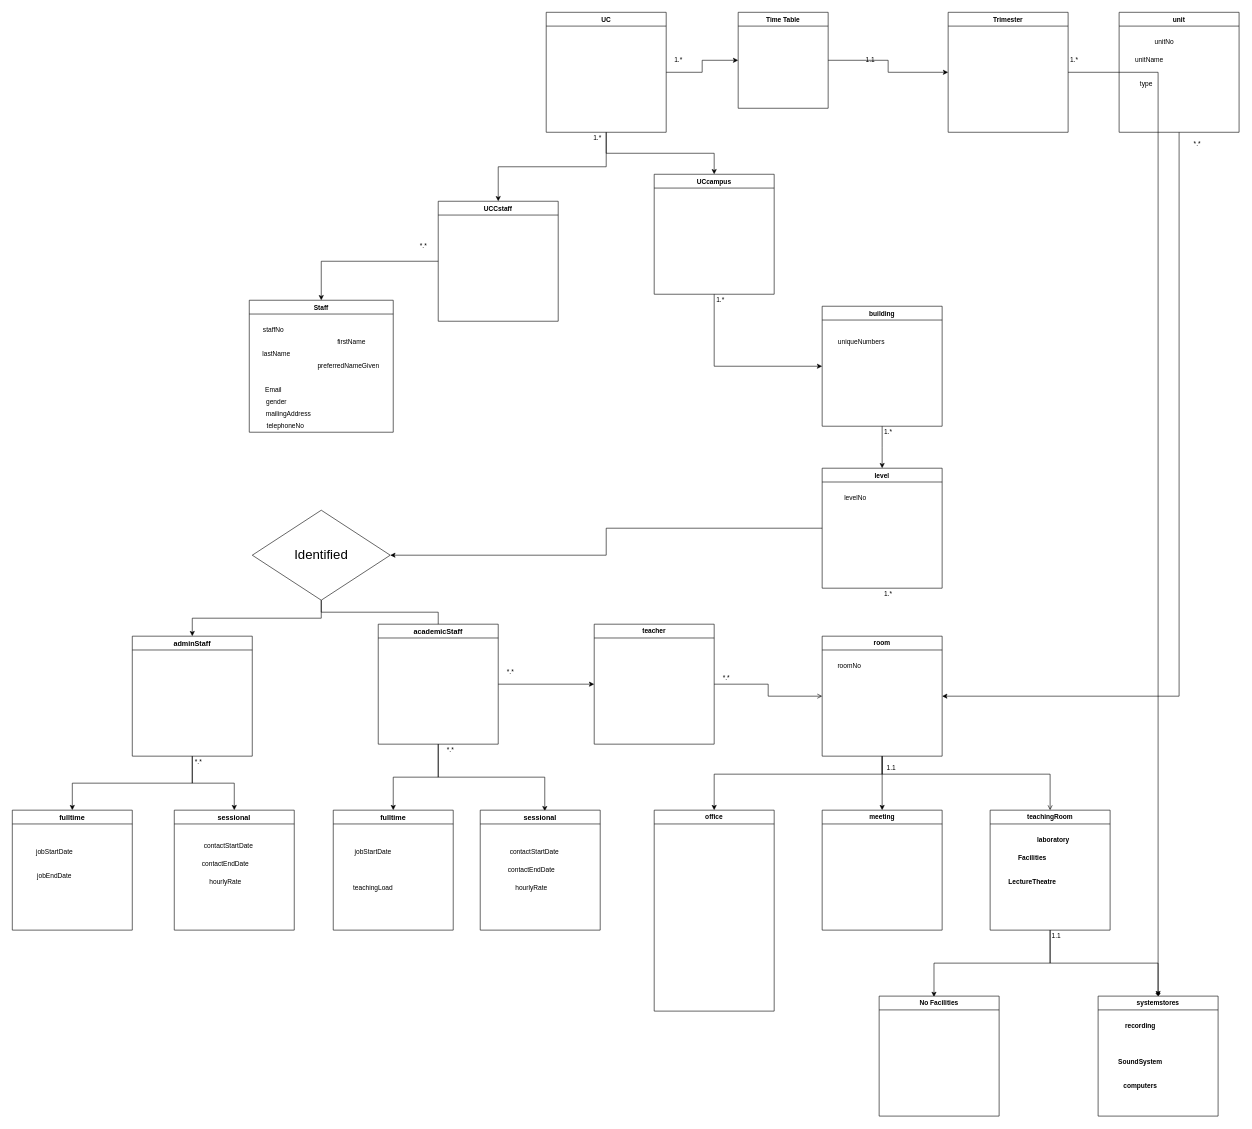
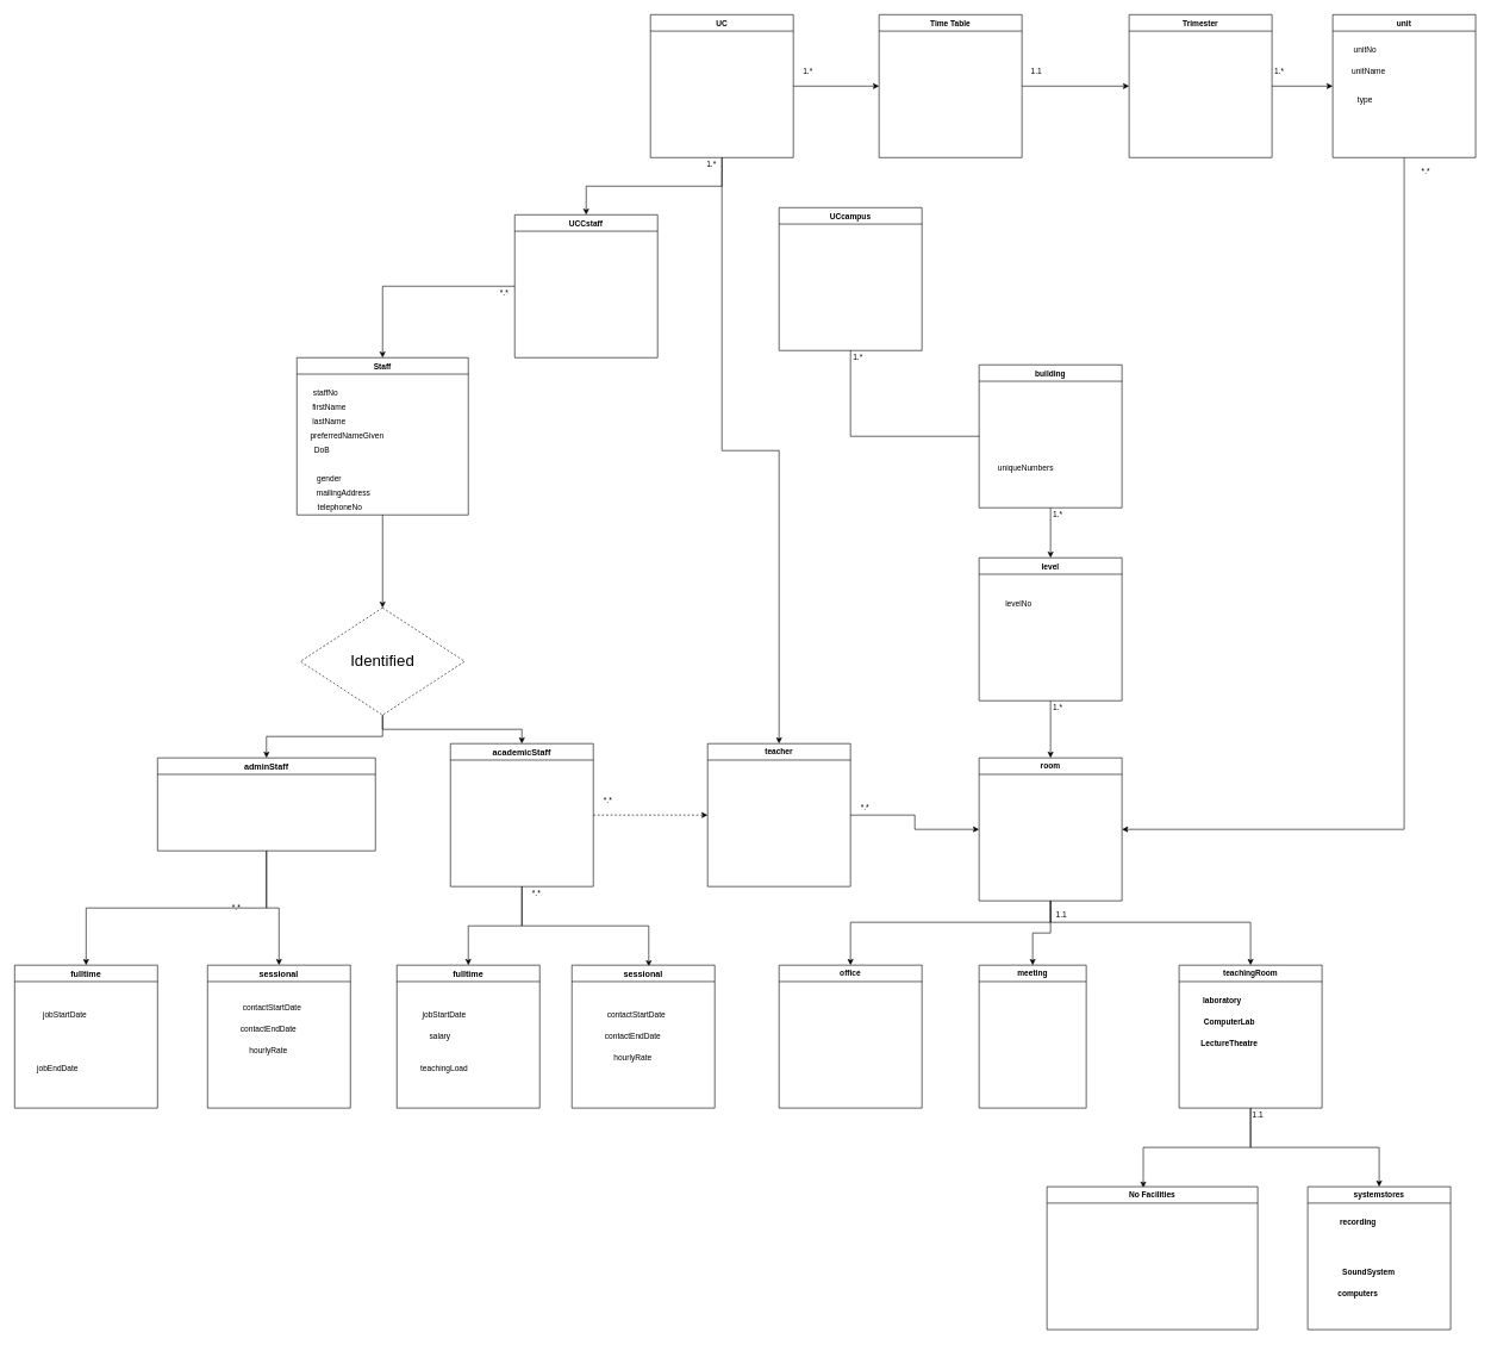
- <mxCell id="81" value="unitNo" style="text;html=1;align=center;verticalAlign=middle;resizable=0;points=[];autosize=1;strokeColor=none;fillColor=none;fontSize=11;" vertex="1" parent="80"><mxGeometry x="50" y="39.997" width="50" height="20" as="geometry" /></mxCell>
+ <mxCell id="81" value="unitNo" style="text;html=1;align=center;verticalAlign=middle;resizable=0;points=[];autosize=1;strokeColor=none;fillColor=none;fontSize=11;" vertex="1" parent="80"><mxGeometry x="20" y="39.997" width="50" height="20" as="geometry" /></mxCell>
- <mxCell id="76" value="Time Table" style="swimlane;fontSize=11;" vertex="1" parent="1"><mxGeometry x="1230" y="20" width="150" height="160" as="geometry" /></mxCell>
+ <mxCell id="76" value="Time Table" style="swimlane;fontSize=11;" vertex="1" parent="1"><mxGeometry x="1230" y="20" width="200" height="200" as="geometry" /></mxCell>
- <mxCell id="77" style="edgeStyle=orthogonalEdgeStyle;rounded=0;orthogonalLoop=1;jettySize=auto;html=1;exitX=1;exitY=0.5;exitDx=0;exitDy=0;fontSize=11;" edge="1" parent="1" source="78" target="57"><mxGeometry relative="1" as="geometry"><mxPoint x="1860" y="120.333" as="targetPoint" /></mxGeometry></mxCell>
+ <mxCell id="77" style="edgeStyle=orthogonalEdgeStyle;rounded=0;orthogonalLoop=1;jettySize=auto;html=1;exitX=1;exitY=0.5;exitDx=0;exitDy=0;fontSize=11;" edge="1" parent="1" source="78" target="80"><mxGeometry relative="1" as="geometry"><mxPoint x="1860" y="120.333" as="targetPoint" /></mxGeometry></mxCell>
- <mxCell id="64" style="edgeStyle=orthogonalEdgeStyle;rounded=0;orthogonalLoop=1;jettySize=auto;html=1;fontSize=11;" edge="1" parent="1" source="66" target="70"><mxGeometry relative="1" as="geometry" /></mxCell>
+ <mxCell id="64" style="edgeStyle=orthogonalEdgeStyle;rounded=0;orthogonalLoop=1;jettySize=auto;html=1;fontSize=11;" edge="1" parent="1" source="66" target="85"><mxGeometry relative="1" as="geometry" /></mxCell>
- <mxCell id="68" value="UCCstaff" style="swimlane;fontSize=11;" vertex="1" parent="1"><mxGeometry x="730" y="335" width="200" height="200" as="geometry" /></mxCell>
+ <mxCell id="68" value="UCCstaff" style="swimlane;fontSize=11;" vertex="1" parent="1"><mxGeometry x="720" y="300" width="200" height="200" as="geometry" /></mxCell>
- <mxCell id="29" value="firstName" style="text;html=1;align=center;verticalAlign=middle;resizable=0;points=[];autosize=1;strokeColor=none;fillColor=none;fontSize=11;" vertex="1" parent="27"><mxGeometry x="140" y="60" width="60" height="20" as="geometry" /></mxCell>
+ <mxCell id="29" value="firstName" style="text;html=1;align=center;verticalAlign=middle;resizable=0;points=[];autosize=1;strokeColor=none;fillColor=none;fontSize=11;" vertex="1" parent="27"><mxGeometry x="15" y="60" width="60" height="20" as="geometry" /></mxCell>
- <mxCell id="40" value="uniqueNumbers" style="text;html=1;align=center;verticalAlign=middle;resizable=0;points=[];autosize=1;strokeColor=none;fillColor=none;fontSize=11;" vertex="1" parent="39"><mxGeometry x="20" y="50" width="90" height="20" as="geometry" /></mxCell>
+ <mxCell id="40" value="uniqueNumbers" style="text;html=1;align=center;verticalAlign=middle;resizable=0;points=[];autosize=1;strokeColor=none;fillColor=none;fontSize=11;" vertex="1" parent="39"><mxGeometry x="20" y="135" width="90" height="20" as="geometry" /></mxCell>
- <mxCell id="31" value="preferredNameGiven" style="text;html=1;align=center;verticalAlign=middle;resizable=0;points=[];autosize=1;strokeColor=none;fillColor=none;fontSize=11;" vertex="1" parent="27"><mxGeometry x="105" y="100" width="120" height="20" as="geometry" /></mxCell>
+ <mxCell id="31" value="preferredNameGiven" style="text;html=1;align=center;verticalAlign=middle;resizable=0;points=[];autosize=1;strokeColor=none;fillColor=none;fontSize=11;" vertex="1" parent="27"><mxGeometry x="10" y="100" width="120" height="20" as="geometry" /></mxCell>
- <mxCell id="69" style="edgeStyle=orthogonalEdgeStyle;rounded=0;orthogonalLoop=1;jettySize=auto;html=1;exitX=0.5;exitY=1;exitDx=0;exitDy=0;entryX=0;entryY=0.5;entryDx=0;entryDy=0;fontSize=11;" edge="1" parent="1" source="70" target="39"><mxGeometry relative="1" as="geometry" /></mxCell>
+ <mxCell id="69" style="edgeStyle=orthogonalEdgeStyle;rounded=0;orthogonalLoop=1;jettySize=auto;html=1;exitX=0.5;exitY=1;exitDx=0;exitDy=0;entryX=0;entryY=0.5;entryDx=0;entryDy=0;fontSize=11;endArrow=none;" edge="1" parent="1" source="70" target="39"><mxGeometry relative="1" as="geometry" /></mxCell>
+ <mxCell id="32" value="DoB" style="text;html=1;align=center;verticalAlign=middle;resizable=0;points=[];autosize=1;strokeColor=none;fillColor=none;fontSize=11;" vertex="1" parent="27"><mxGeometry x="15" y="120" width="40" height="20" as="geometry" /></mxCell>
- <mxCell id="33" value="Email" style="text;html=1;align=center;verticalAlign=middle;resizable=0;points=[];autosize=1;strokeColor=none;fillColor=none;fontSize=11;" vertex="1" parent="27"><mxGeometry x="20" y="140" width="40" height="20" as="geometry" /></mxCell>
- <mxCell id="43" value="levelNo" style="text;html=1;align=center;verticalAlign=middle;resizable=0;points=[];autosize=1;strokeColor=none;fillColor=none;fontSize=11;" vertex="1" parent="42"><mxGeometry x="30" y="40" width="50" height="20" as="geometry" /></mxCell>
+ <mxCell id="43" value="levelNo" style="text;html=1;align=center;verticalAlign=middle;resizable=0;points=[];autosize=1;strokeColor=none;fillColor=none;fontSize=11;" vertex="1" parent="42"><mxGeometry x="30" y="55" width="50" height="20" as="geometry" /></mxCell>
+ <mxCell id="26" style="edgeStyle=orthogonalEdgeStyle;rounded=0;orthogonalLoop=1;jettySize=auto;html=1;fontSize=11;" edge="1" parent="1" source="27" target="25"><mxGeometry relative="1" as="geometry" /></mxCell>
- <mxCell id="41" style="edgeStyle=orthogonalEdgeStyle;rounded=0;orthogonalLoop=1;jettySize=auto;html=1;fontSize=11;" edge="1" parent="1" source="42" target="25"><mxGeometry relative="1" as="geometry" /></mxCell>
+ <mxCell id="41" style="edgeStyle=orthogonalEdgeStyle;rounded=0;orthogonalLoop=1;jettySize=auto;html=1;entryX=0.5;entryY=0;entryDx=0;entryDy=0;fontSize=11;" edge="1" parent="1" source="42" target="47"><mxGeometry relative="1" as="geometry" /></mxCell>
- <mxCell id="25" value="Identified" style="rhombus;whiteSpace=wrap;html=1;fontSize=22;" vertex="1" parent="1"><mxGeometry x="420" y="850" width="230" height="150" as="geometry" /></mxCell>
+ <mxCell id="25" value="Identified" style="rhombus;whiteSpace=wrap;html=1;fontSize=22;dashed=1;" vertex="1" parent="1"><mxGeometry x="420" y="850" width="230" height="150" as="geometry" /></mxCell>
- <mxCell id="24" style="edgeStyle=orthogonalEdgeStyle;rounded=0;orthogonalLoop=1;jettySize=auto;html=1;entryX=0.5;entryY=0;entryDx=0;entryDy=0;fontSize=11;endArrow=none;" edge="1" parent="1" source="25" target="5"><mxGeometry relative="1" as="geometry" /></mxCell>
+ <mxCell id="24" style="edgeStyle=orthogonalEdgeStyle;rounded=0;orthogonalLoop=1;jettySize=auto;html=1;entryX=0.5;entryY=0;entryDx=0;entryDy=0;fontSize=11;" edge="1" parent="1" source="25" target="5"><mxGeometry relative="1" as="geometry" /></mxCell>
- <mxCell id="48" value="roomNo" style="text;html=1;align=center;verticalAlign=middle;resizable=0;points=[];autosize=1;strokeColor=none;fillColor=none;fontSize=11;" vertex="1" parent="47"><mxGeometry x="20" y="40" width="50" height="20" as="geometry" /></mxCell>
- <mxCell id="4" style="edgeStyle=orthogonalEdgeStyle;rounded=0;orthogonalLoop=1;jettySize=auto;html=1;exitX=1;exitY=0.5;exitDx=0;exitDy=0;fontSize=11;" edge="1" parent="1" source="5" target="85"><mxGeometry relative="1" as="geometry"><mxPoint x="960" y="1140" as="targetPoint" /></mxGeometry></mxCell>
+ <mxCell id="4" style="edgeStyle=orthogonalEdgeStyle;rounded=0;orthogonalLoop=1;jettySize=auto;html=1;exitX=1;exitY=0.5;exitDx=0;exitDy=0;fontSize=11;dashed=1;" edge="1" parent="1" source="5" target="85"><mxGeometry relative="1" as="geometry"><mxPoint x="960" y="1140" as="targetPoint" /></mxGeometry></mxCell>
- <mxCell id="8" value="adminStaff" style="swimlane;" vertex="1" parent="1"><mxGeometry x="220" y="1060" width="200" height="200" as="geometry" /></mxCell>
+ <mxCell id="8" value="adminStaff" style="swimlane;" vertex="1" parent="1"><mxGeometry x="220" y="1060" width="305" height="130" as="geometry" /></mxCell>
- <mxCell id="84" style="edgeStyle=orthogonalEdgeStyle;rounded=0;orthogonalLoop=1;jettySize=auto;html=1;exitX=1;exitY=0.5;exitDx=0;exitDy=0;entryX=0;entryY=0.5;entryDx=0;entryDy=0;fontSize=11;endArrow=open;" edge="1" parent="1" source="85" target="47"><mxGeometry relative="1" as="geometry" /></mxCell>
+ <mxCell id="84" style="edgeStyle=orthogonalEdgeStyle;rounded=0;orthogonalLoop=1;jettySize=auto;html=1;exitX=1;exitY=0.5;exitDx=0;exitDy=0;entryX=0;entryY=0.5;entryDx=0;entryDy=0;fontSize=11;" edge="1" parent="1" source="85" target="47"><mxGeometry relative="1" as="geometry" /></mxCell>
- <mxCell id="46" style="edgeStyle=orthogonalEdgeStyle;rounded=0;orthogonalLoop=1;jettySize=auto;html=1;entryX=0.5;entryY=0;entryDx=0;entryDy=0;fontSize=11;endArrow=open;" edge="1" parent="1" source="47" target="51"><mxGeometry relative="1" as="geometry"><Array as="points"><mxPoint x="1470" y="1290" /><mxPoint x="1750" y="1290" /></Array></mxGeometry></mxCell>
+ <mxCell id="46" style="edgeStyle=orthogonalEdgeStyle;rounded=0;orthogonalLoop=1;jettySize=auto;html=1;entryX=0.5;entryY=0;entryDx=0;entryDy=0;fontSize=11;" edge="1" parent="1" source="47" target="51"><mxGeometry relative="1" as="geometry"><Array as="points"><mxPoint x="1470" y="1290" /><mxPoint x="1750" y="1290" /></Array></mxGeometry></mxCell>
- <mxCell id="54" value="&lt;span style=&quot;font-weight: 700&quot;&gt;laboratory&lt;/span&gt;" style="text;html=1;align=center;verticalAlign=middle;resizable=0;points=[];autosize=1;strokeColor=none;fillColor=none;fontSize=11;" vertex="1" parent="51"><mxGeometry x="70" y="40" width="70" height="20" as="geometry" /></mxCell>
+ <mxCell id="54" value="&lt;span style=&quot;font-weight: 700&quot;&gt;laboratory&lt;/span&gt;" style="text;html=1;align=center;verticalAlign=middle;resizable=0;points=[];autosize=1;strokeColor=none;fillColor=none;fontSize=11;" vertex="1" parent="51"><mxGeometry x="25" y="40" width="70" height="20" as="geometry" /></mxCell>
- <mxCell id="52" value="&lt;span style=&quot;font-weight: 700&quot;&gt;Facilities&lt;/span&gt;" style="text;html=1;align=center;verticalAlign=middle;resizable=0;points=[];autosize=1;strokeColor=none;fillColor=none;fontSize=11;" vertex="1" parent="51"><mxGeometry x="25" y="70" width="90" height="20" as="geometry" /></mxCell>
+ <mxCell id="52" value="&lt;span style=&quot;font-weight: 700&quot;&gt;ComputerLab&lt;/span&gt;" style="text;html=1;align=center;verticalAlign=middle;resizable=0;points=[];autosize=1;strokeColor=none;fillColor=none;fontSize=11;" vertex="1" parent="51"><mxGeometry x="25" y="70" width="90" height="20" as="geometry" /></mxCell>
+ <mxCell id="21" value="salary" style="text;html=1;align=center;verticalAlign=middle;resizable=0;points=[];autosize=1;strokeColor=none;fillColor=none;fontSize=11;" vertex="1" parent="19"><mxGeometry x="35" y="90" width="50" height="20" as="geometry" /></mxCell>
- <mxCell id="55" value="meeting" style="swimlane;fontSize=11;" vertex="1" parent="1"><mxGeometry x="1370" y="1350" width="200" height="200" as="geometry" /></mxCell>
+ <mxCell id="55" value="meeting" style="swimlane;fontSize=11;" vertex="1" parent="1"><mxGeometry x="1370" y="1350" width="150" height="200" as="geometry" /></mxCell>
- <mxCell id="14" value="jobEndDate" style="text;html=1;align=center;verticalAlign=middle;resizable=0;points=[];autosize=1;strokeColor=none;fillColor=none;fontSize=11;" vertex="1" parent="13"><mxGeometry x="35" y="100" width="70" height="20" as="geometry" /></mxCell>
+ <mxCell id="14" value="jobEndDate" style="text;html=1;align=center;verticalAlign=middle;resizable=0;points=[];autosize=1;strokeColor=none;fillColor=none;fontSize=11;" vertex="1" parent="13"><mxGeometry x="25" y="135" width="70" height="20" as="geometry" /></mxCell>
- <mxCell id="53" value="&lt;span style=&quot;font-weight: 700&quot;&gt;LectureTheatre&lt;/span&gt;" style="text;html=1;align=center;verticalAlign=middle;resizable=0;points=[];autosize=1;strokeColor=none;fillColor=none;fontSize=11;" vertex="1" parent="51"><mxGeometry x="25" y="110" width="90" height="20" as="geometry" /></mxCell>
+ <mxCell id="53" value="&lt;span style=&quot;font-weight: 700&quot;&gt;LectureTheatre&lt;/span&gt;" style="text;html=1;align=center;verticalAlign=middle;resizable=0;points=[];autosize=1;strokeColor=none;fillColor=none;fontSize=11;" vertex="1" parent="51"><mxGeometry x="25" y="100" width="90" height="20" as="geometry" /></mxCell>
- <mxCell id="22" value="teachingLoad" style="text;html=1;align=center;verticalAlign=middle;resizable=0;points=[];autosize=1;strokeColor=none;fillColor=none;fontSize=11;" vertex="1" parent="19"><mxGeometry x="26" y="120" width="80" height="20" as="geometry" /></mxCell>
+ <mxCell id="22" value="teachingLoad" style="text;html=1;align=center;verticalAlign=middle;resizable=0;points=[];autosize=1;strokeColor=none;fillColor=none;fontSize=11;" vertex="1" parent="19"><mxGeometry x="26" y="135" width="80" height="20" as="geometry" /></mxCell>
- <mxCell id="56" value="office" style="swimlane;fontSize=11;" vertex="1" parent="1"><mxGeometry x="1090" y="1350" width="200" height="335" as="geometry" /></mxCell>
+ <mxCell id="56" value="office" style="swimlane;fontSize=11;" vertex="1" parent="1"><mxGeometry x="1090" y="1350" width="200" height="200" as="geometry" /></mxCell>
- <mxCell id="50" style="edgeStyle=orthogonalEdgeStyle;rounded=0;orthogonalLoop=1;jettySize=auto;html=1;fontSize=11;endArrow=diamond;" edge="1" parent="1" source="51" target="57"><mxGeometry relative="1" as="geometry" /></mxCell>
+ <mxCell id="50" style="edgeStyle=orthogonalEdgeStyle;rounded=0;orthogonalLoop=1;jettySize=auto;html=1;fontSize=11;" edge="1" parent="1" source="51" target="57"><mxGeometry relative="1" as="geometry" /></mxCell>
- <mxCell id="71" value="No Facilities" style="swimlane;fontSize=11;" vertex="1" parent="1"><mxGeometry x="1465" y="1660" width="200" height="200" as="geometry" /></mxCell>
+ <mxCell id="71" value="No Facilities" style="swimlane;fontSize=11;" vertex="1" parent="1"><mxGeometry x="1465" y="1660" width="295" height="200" as="geometry" /></mxCell>
- <mxCell id="73" value="&lt;span style=&quot;font-weight: 700&quot;&gt;SoundSystem&lt;/span&gt;" style="text;html=1;align=center;verticalAlign=middle;resizable=0;points=[];autosize=1;strokeColor=none;fillColor=none;fontSize=11;" vertex="1" parent="1"><mxGeometry x="1855" y="1760" width="90" height="20" as="geometry" /></mxCell>
+ <mxCell id="73" value="&lt;span style=&quot;font-weight: 700&quot;&gt;SoundSystem&lt;/span&gt;" style="text;html=1;align=center;verticalAlign=middle;resizable=0;points=[];autosize=1;strokeColor=none;fillColor=none;fontSize=11;" vertex="1" parent="1"><mxGeometry x="1870" y="1770" width="90" height="20" as="geometry" /></mxCell>
